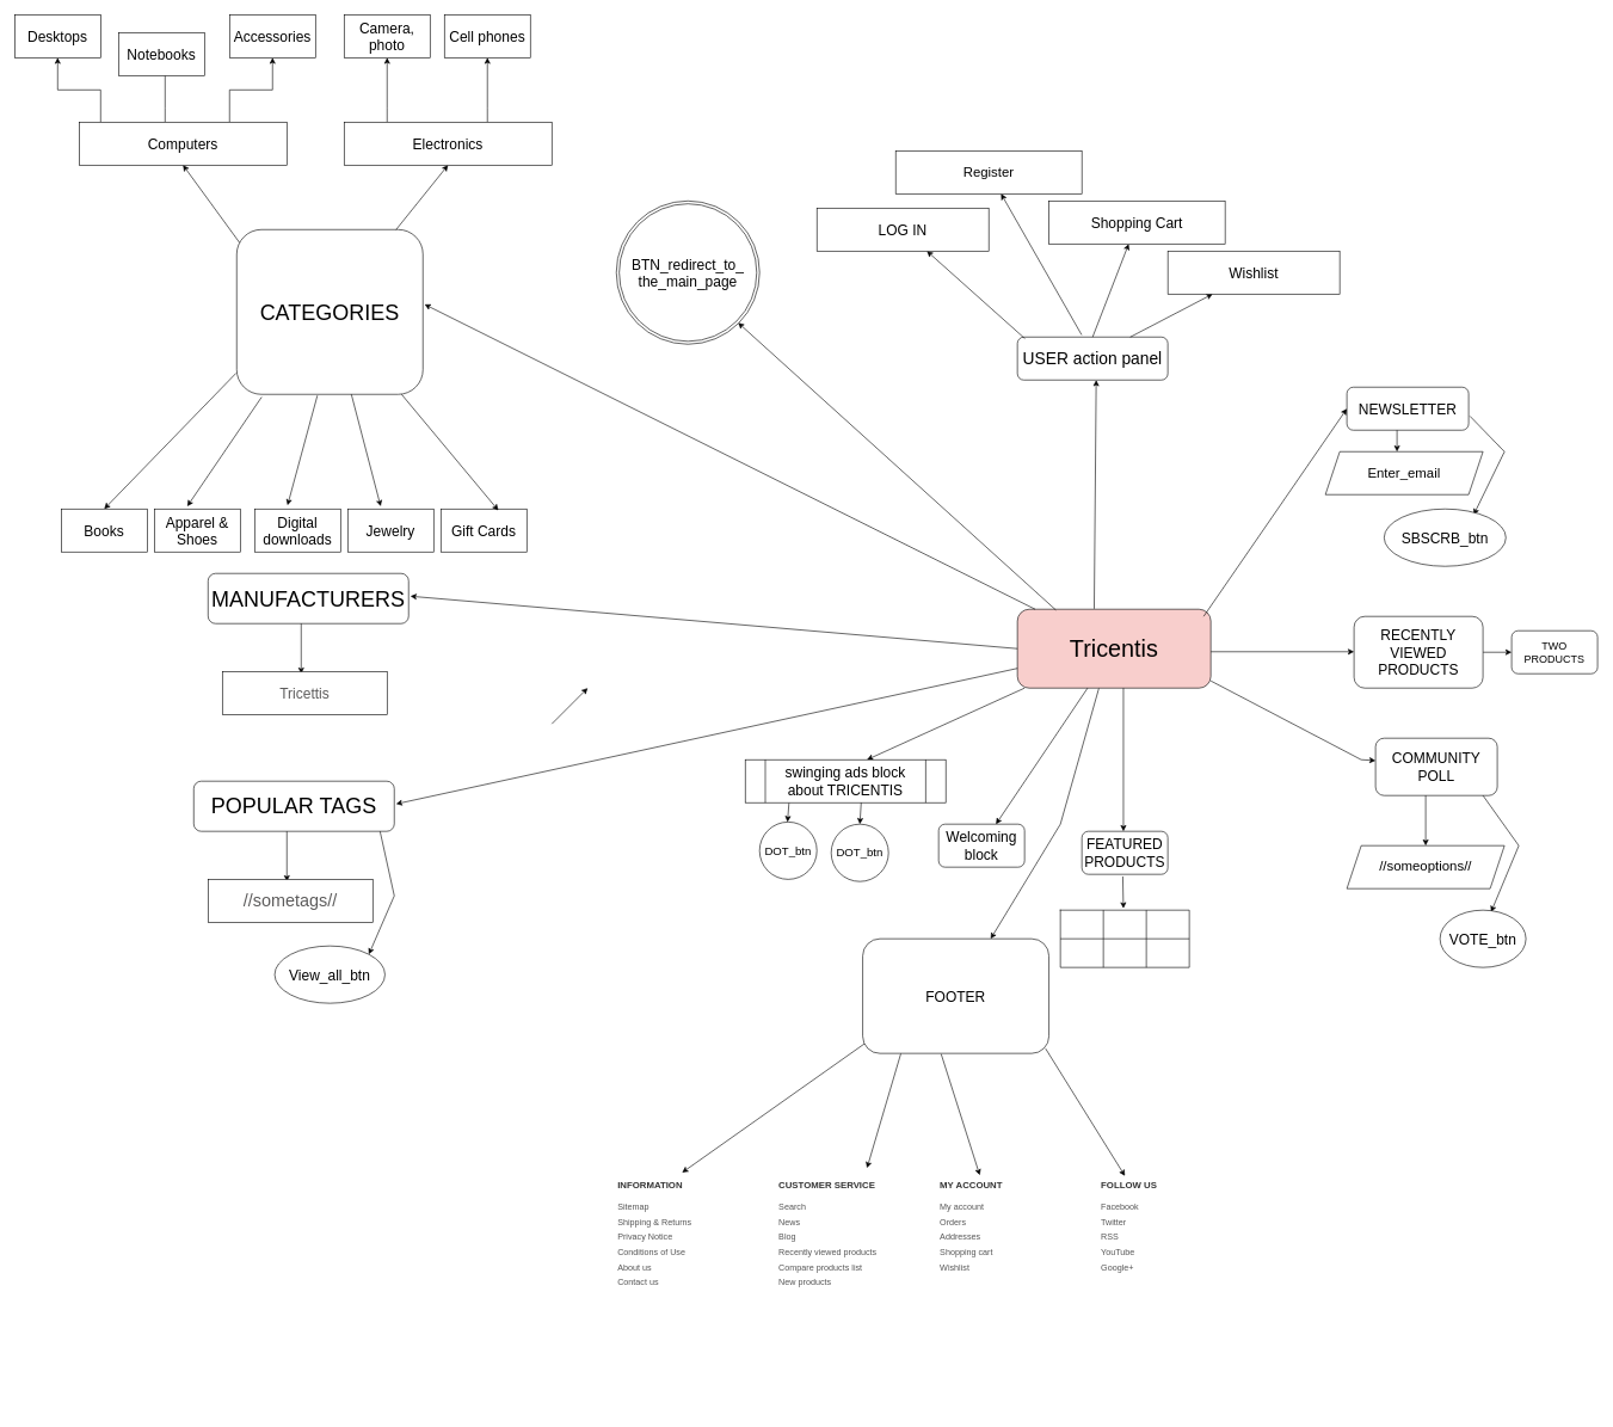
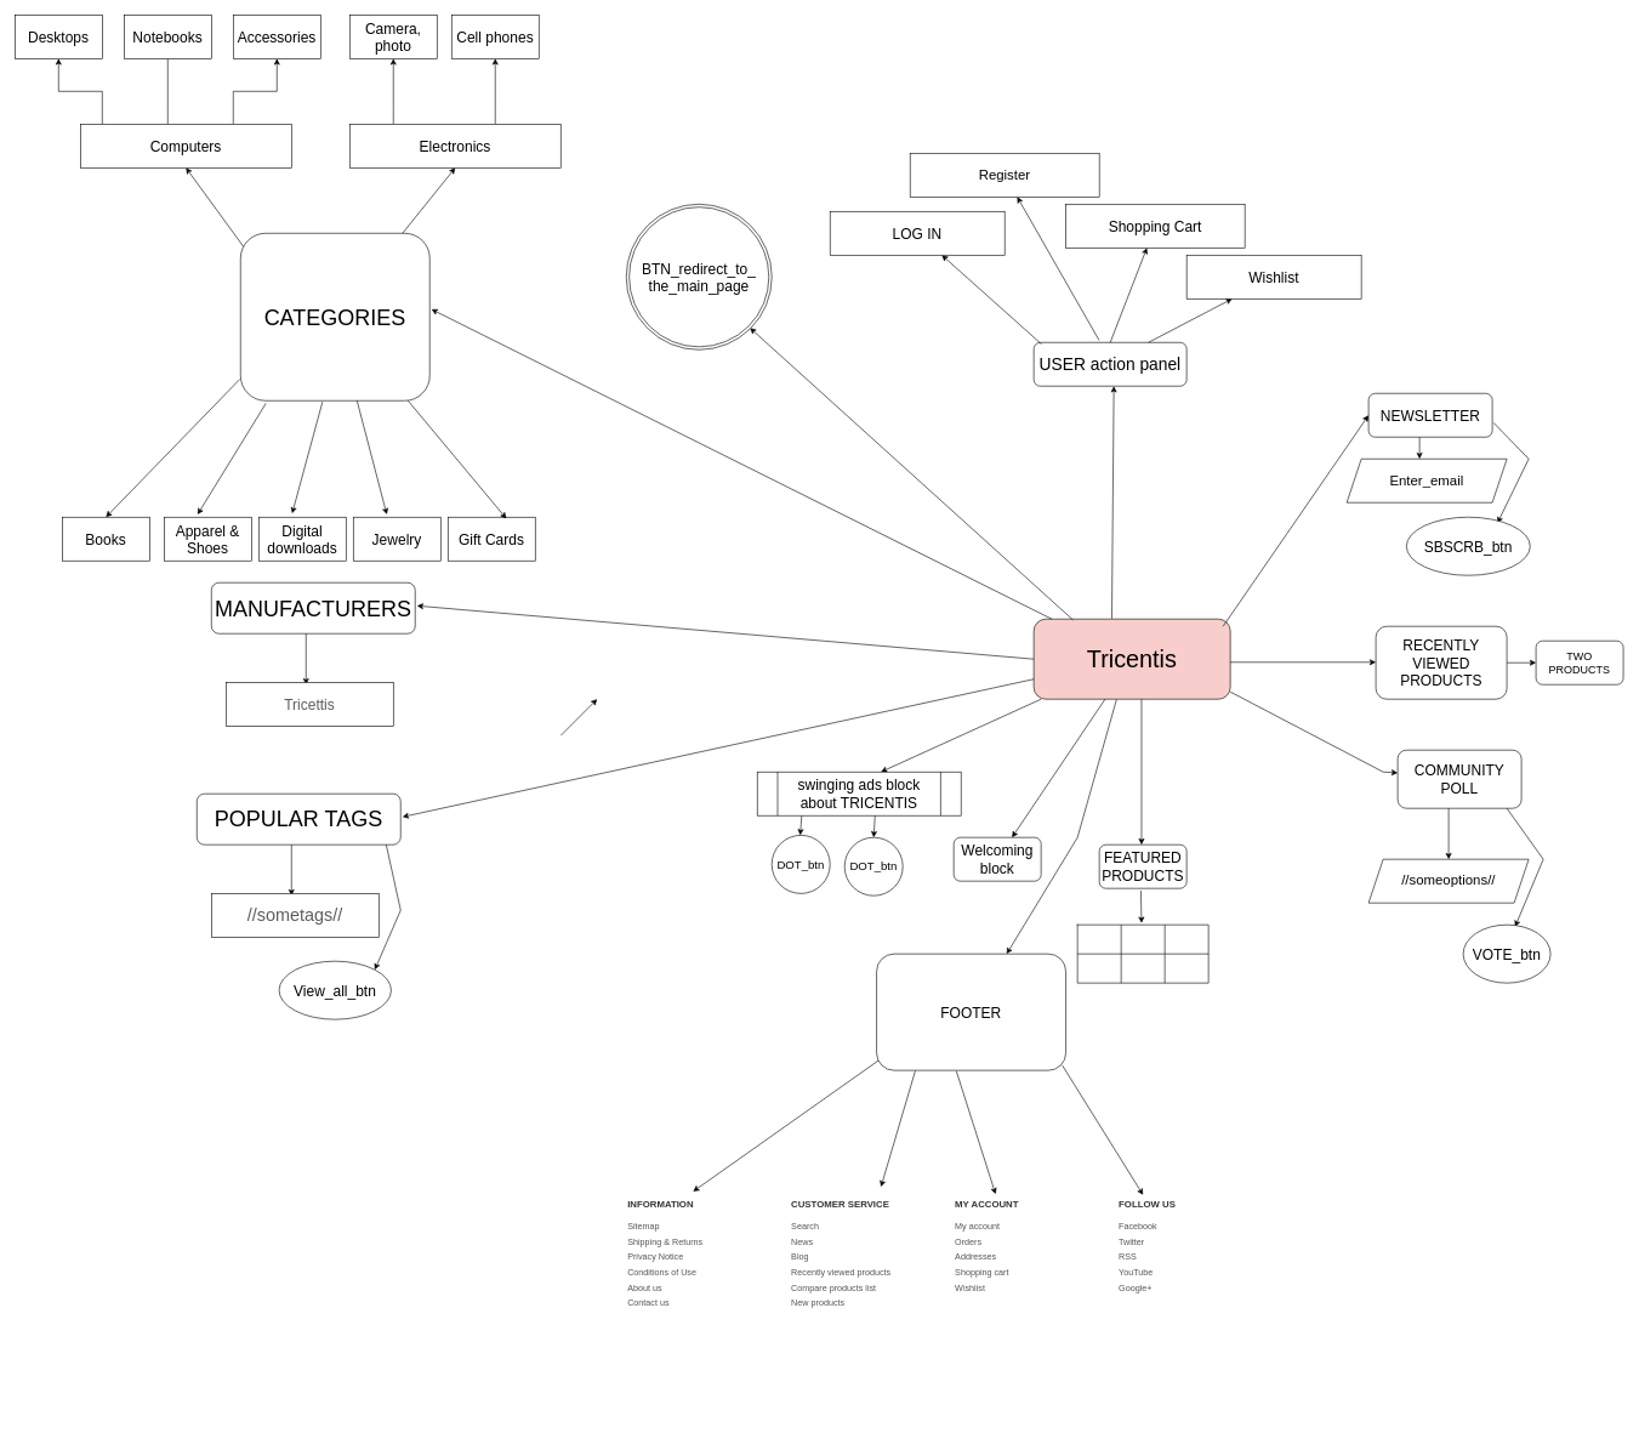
- <mxCell id="82" value="&lt;font style=&quot;font-size: 20px;&quot;&gt;Notebooks&lt;/font&gt;" style="whiteSpace=wrap;html=1;rounded=0;" parent="1" vertex="1"><mxGeometry x="165" y="45" width="120" height="60" as="geometry" /></mxCell>
+ <mxCell id="82" value="&lt;font style=&quot;font-size: 20px;&quot;&gt;Notebooks&lt;/font&gt;" style="whiteSpace=wrap;html=1;rounded=0;" parent="1" vertex="1"><mxGeometry x="170" y="20" width="120" height="60" as="geometry" /></mxCell>
- <mxCell id="17" value="&lt;font style=&quot;font-size: 20px;&quot;&gt;Apparel &amp;amp; Shoes&lt;/font&gt;" style="rounded=0;whiteSpace=wrap;html=1;" parent="1" vertex="1"><mxGeometry x="215" y="710" width="120" height="60" as="geometry" /></mxCell>
+ <mxCell id="17" value="&lt;font style=&quot;font-size: 20px;&quot;&gt;Apparel &amp;amp; Shoes&lt;/font&gt;" style="rounded=0;whiteSpace=wrap;html=1;" parent="1" vertex="1"><mxGeometry x="225" y="710" width="120" height="60" as="geometry" /></mxCell>
